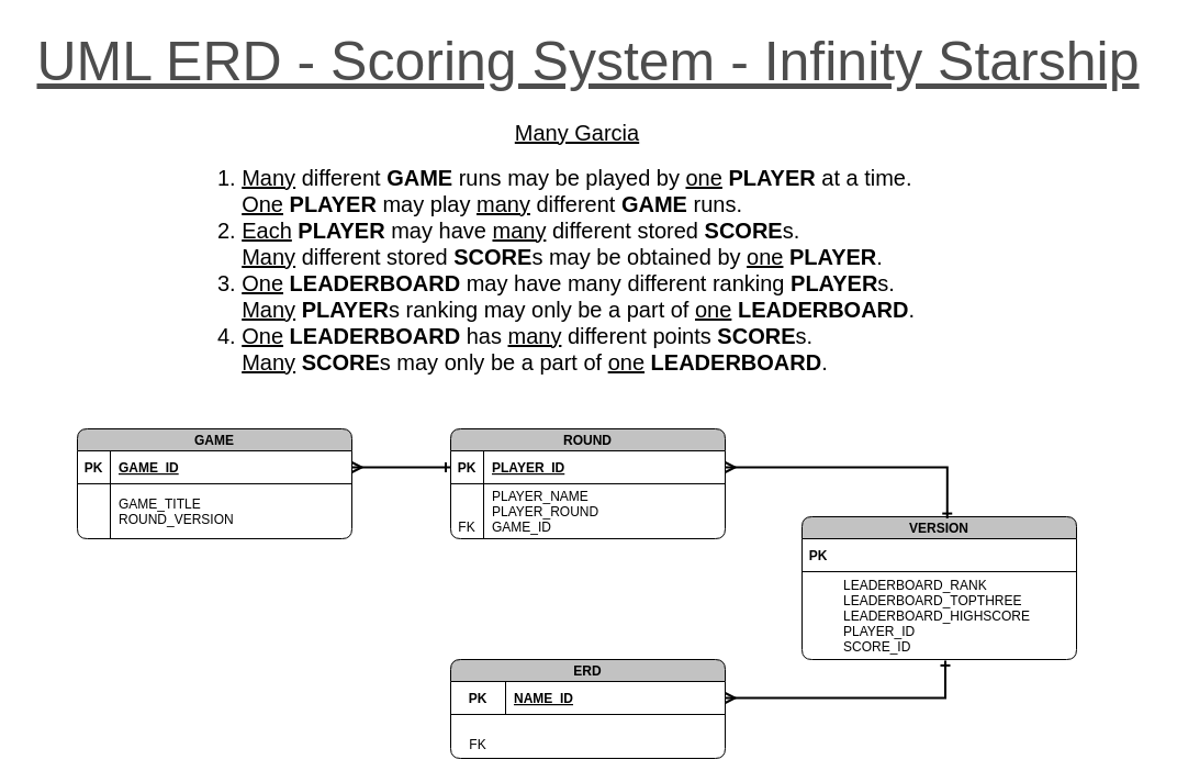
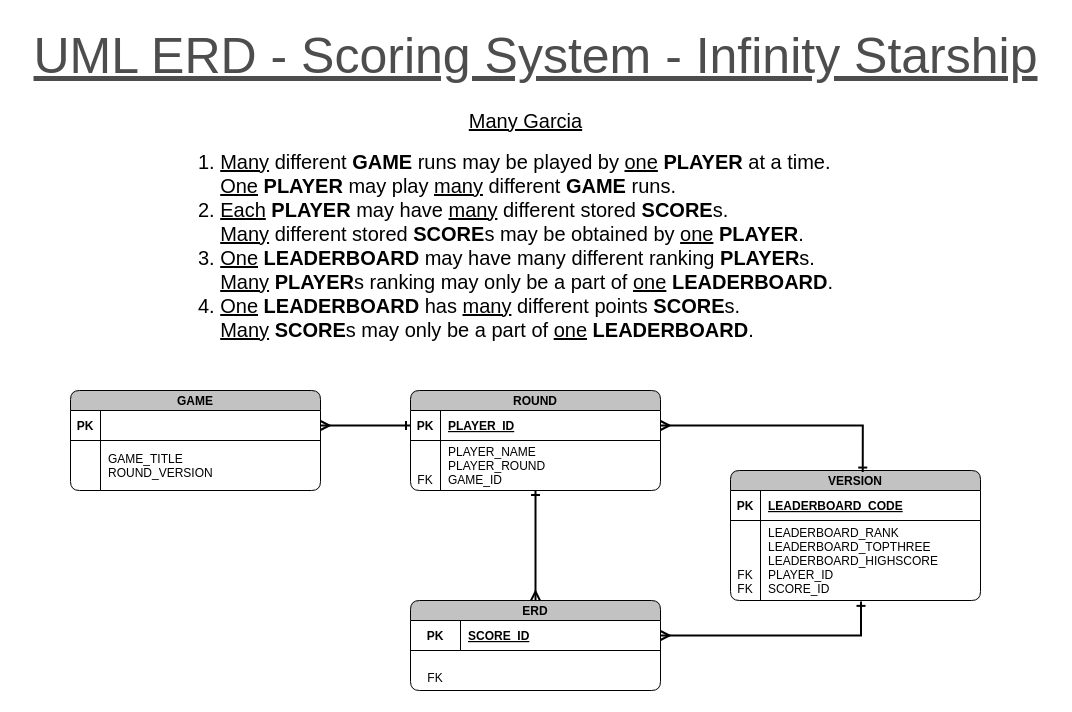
- <mxCell id="25" value="GAME_ID" style="shape=partialRectangle;overflow=hidden;connectable=0;fillColor=none;top=0;left=0;bottom=0;right=0;align=left;spacingLeft=6;fontStyle=5;" parent="23" vertex="1"><mxGeometry x="30" width="220" height="30" as="geometry"><mxRectangle width="220" height="30" as="alternateBounds" /></mxGeometry></mxCell>
+ <mxCell id="18" value="LEADERBOARD_CODE" style="shape=partialRectangle;overflow=hidden;connectable=0;fillColor=none;top=0;left=0;bottom=0;right=0;align=left;spacingLeft=6;fontStyle=5;" parent="16" vertex="1"><mxGeometry x="30" width="220" height="30" as="geometry"><mxRectangle width="220" height="30" as="alternateBounds" /></mxGeometry></mxCell>
+ <mxCell id="31" style="edgeStyle=orthogonalEdgeStyle;rounded=0;orthogonalLoop=1;jettySize=auto;html=1;fontSize=16;startArrow=ERmany;startFill=0;endArrow=ERone;endFill=0;strokeWidth=2;exitX=0.5;exitY=0;exitDx=0;exitDy=0;" parent="1" source="2" target="8" edge="1"><mxGeometry relative="1" as="geometry" /></mxCell>
+ <mxCell id="20" value="&#10;&#10;&#10;FK&#10;FK" style="shape=partialRectangle;overflow=hidden;connectable=0;fillColor=none;top=0;left=0;bottom=0;right=0;" parent="19" vertex="1"><mxGeometry width="30" height="80" as="geometry"><mxRectangle width="30" height="80" as="alternateBounds" /></mxGeometry></mxCell>
- <mxCell id="5" value="NAME_ID" style="shape=partialRectangle;overflow=hidden;connectable=0;fillColor=none;top=0;left=0;bottom=0;right=0;align=left;spacingLeft=6;fontStyle=5;" parent="3" vertex="1"><mxGeometry x="50" width="200" height="30" as="geometry"><mxRectangle width="200" height="30" as="alternateBounds" /></mxGeometry></mxCell>
+ <mxCell id="5" value="SCORE_ID" style="shape=partialRectangle;overflow=hidden;connectable=0;fillColor=none;top=0;left=0;bottom=0;right=0;align=left;spacingLeft=6;fontStyle=5;" parent="3" vertex="1"><mxGeometry x="50" width="200" height="30" as="geometry"><mxRectangle width="200" height="30" as="alternateBounds" /></mxGeometry></mxCell>
